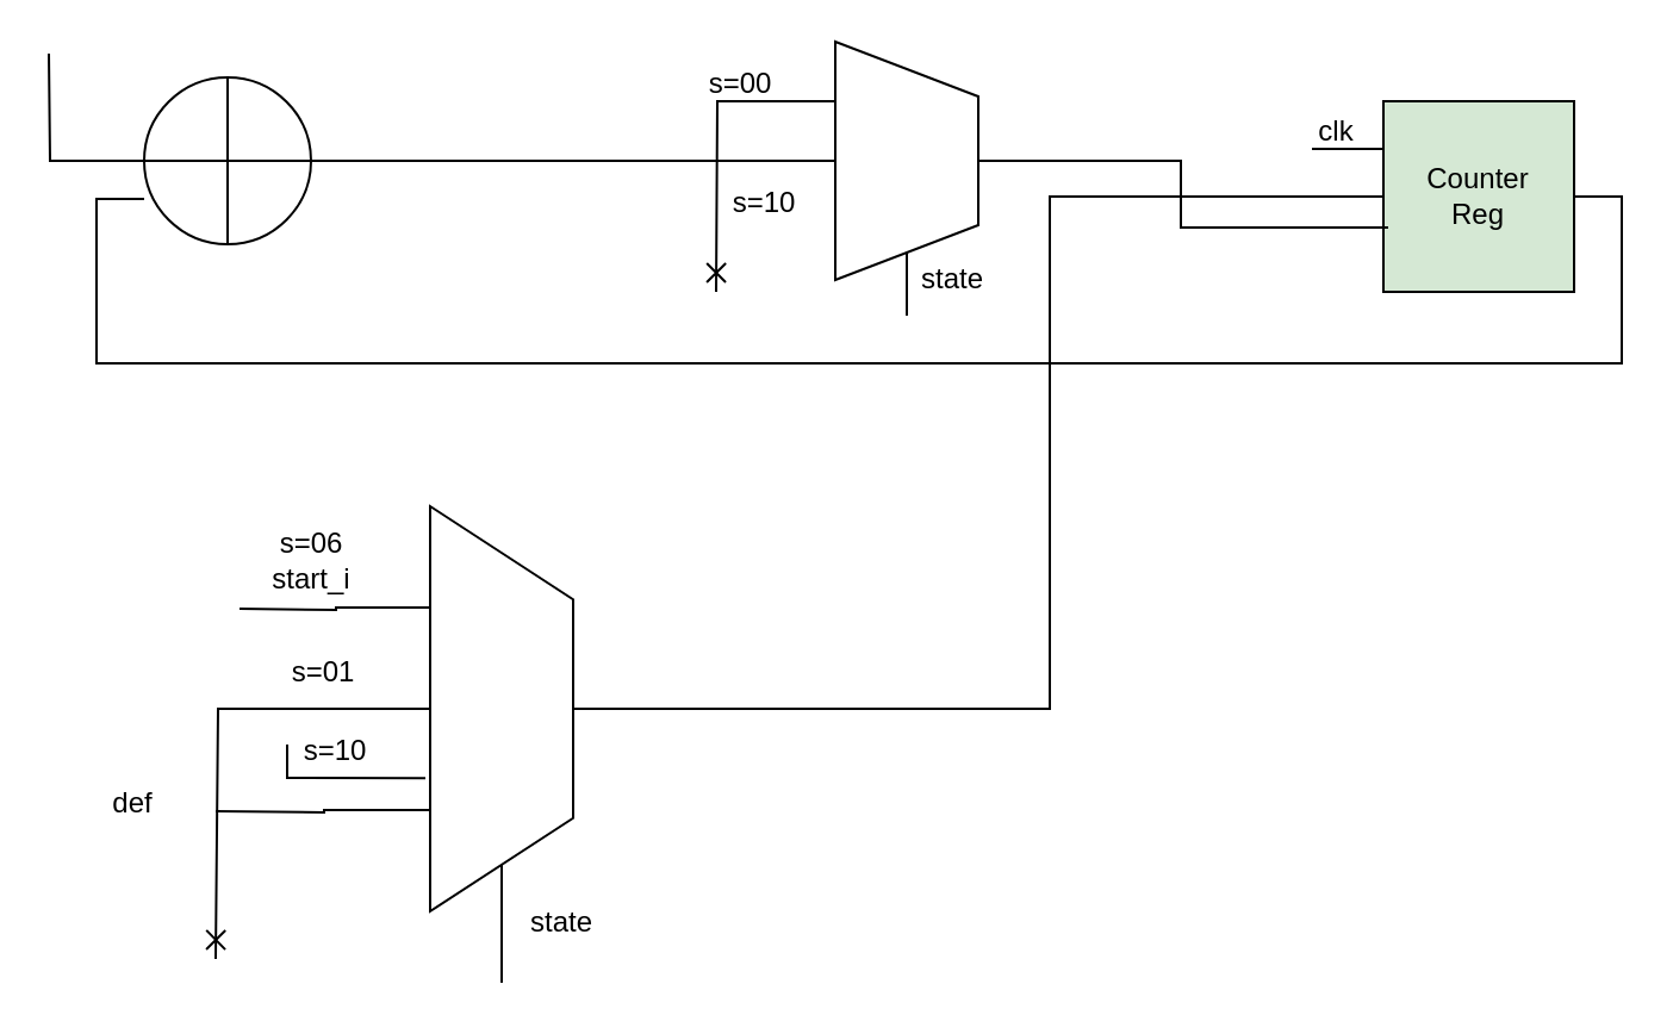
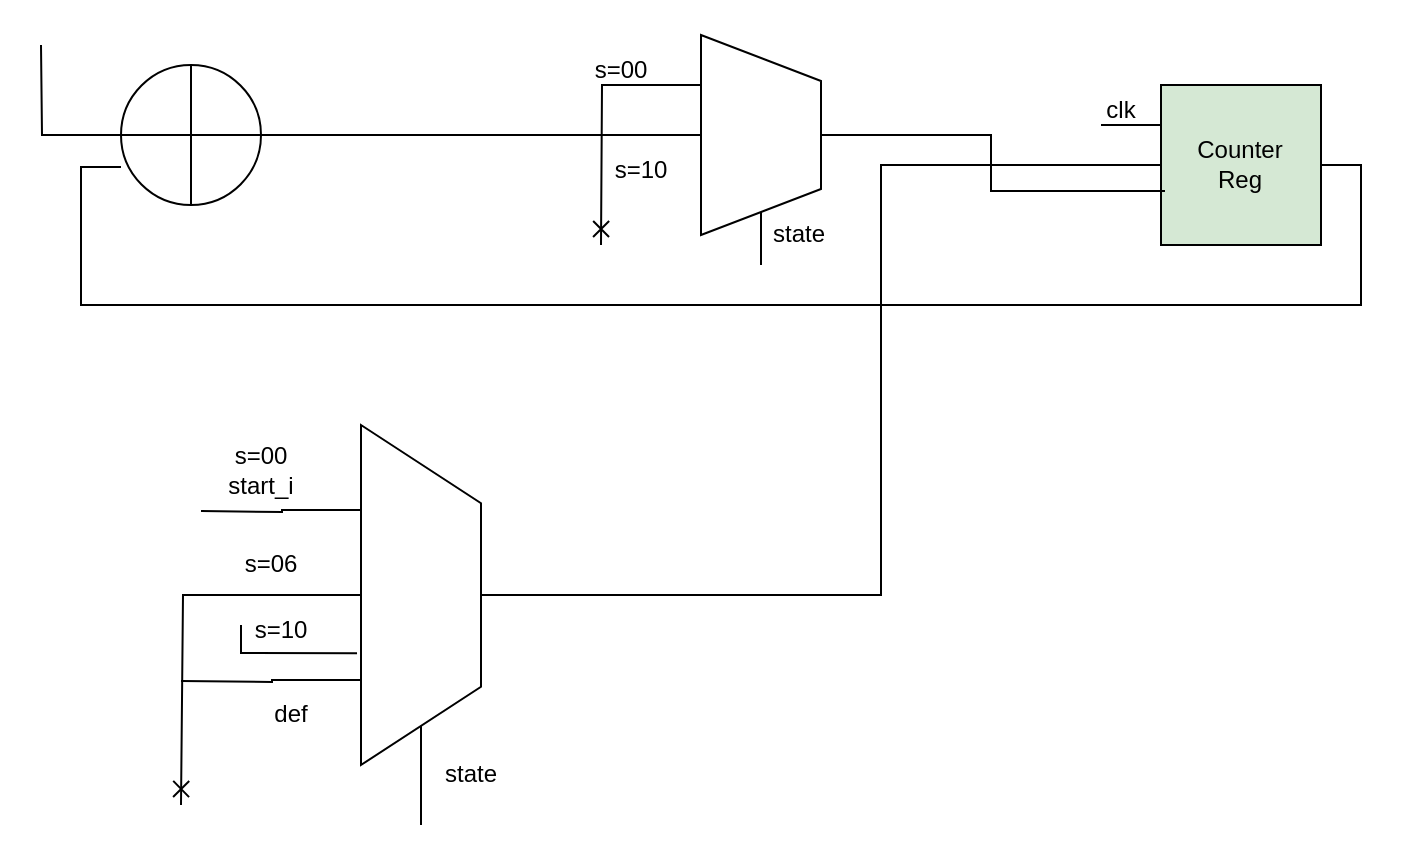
- <mxCell id="22" value="s=06&lt;div&gt;start_i&lt;/div&gt;" style="text;html=1;align=center;verticalAlign=middle;resizable=0;points=[];autosize=1;strokeColor=none;fillColor=none;" vertex="1" parent="1"><mxGeometry x="100" y="215" width="60" height="40" as="geometry" /></mxCell>
+ <mxCell id="22" value="s=00&lt;div&gt;start_i&lt;/div&gt;" style="text;html=1;align=center;verticalAlign=middle;resizable=0;points=[];autosize=1;strokeColor=none;fillColor=none;" vertex="1" parent="1"><mxGeometry x="100" y="215" width="60" height="40" as="geometry" /></mxCell>
- <mxCell id="23" value="s=01" style="text;html=1;align=center;verticalAlign=middle;resizable=0;points=[];autosize=1;strokeColor=none;fillColor=none;" vertex="1" parent="1"><mxGeometry x="110" y="267" width="50" height="30" as="geometry" /></mxCell>
+ <mxCell id="23" value="s=06" style="text;html=1;align=center;verticalAlign=middle;resizable=0;points=[];autosize=1;strokeColor=none;fillColor=none;" vertex="1" parent="1"><mxGeometry x="110" y="267" width="50" height="30" as="geometry" /></mxCell>
- <mxCell id="25" value="def" style="text;html=1;align=center;verticalAlign=middle;resizable=0;points=[];autosize=1;strokeColor=none;fillColor=none;" vertex="1" parent="1"><mxGeometry x="35" y="322" width="40" height="30" as="geometry" /></mxCell>
+ <mxCell id="25" value="def" style="text;html=1;align=center;verticalAlign=middle;resizable=0;points=[];autosize=1;strokeColor=none;fillColor=none;" vertex="1" parent="1"><mxGeometry x="125" y="342" width="40" height="30" as="geometry" /></mxCell>
